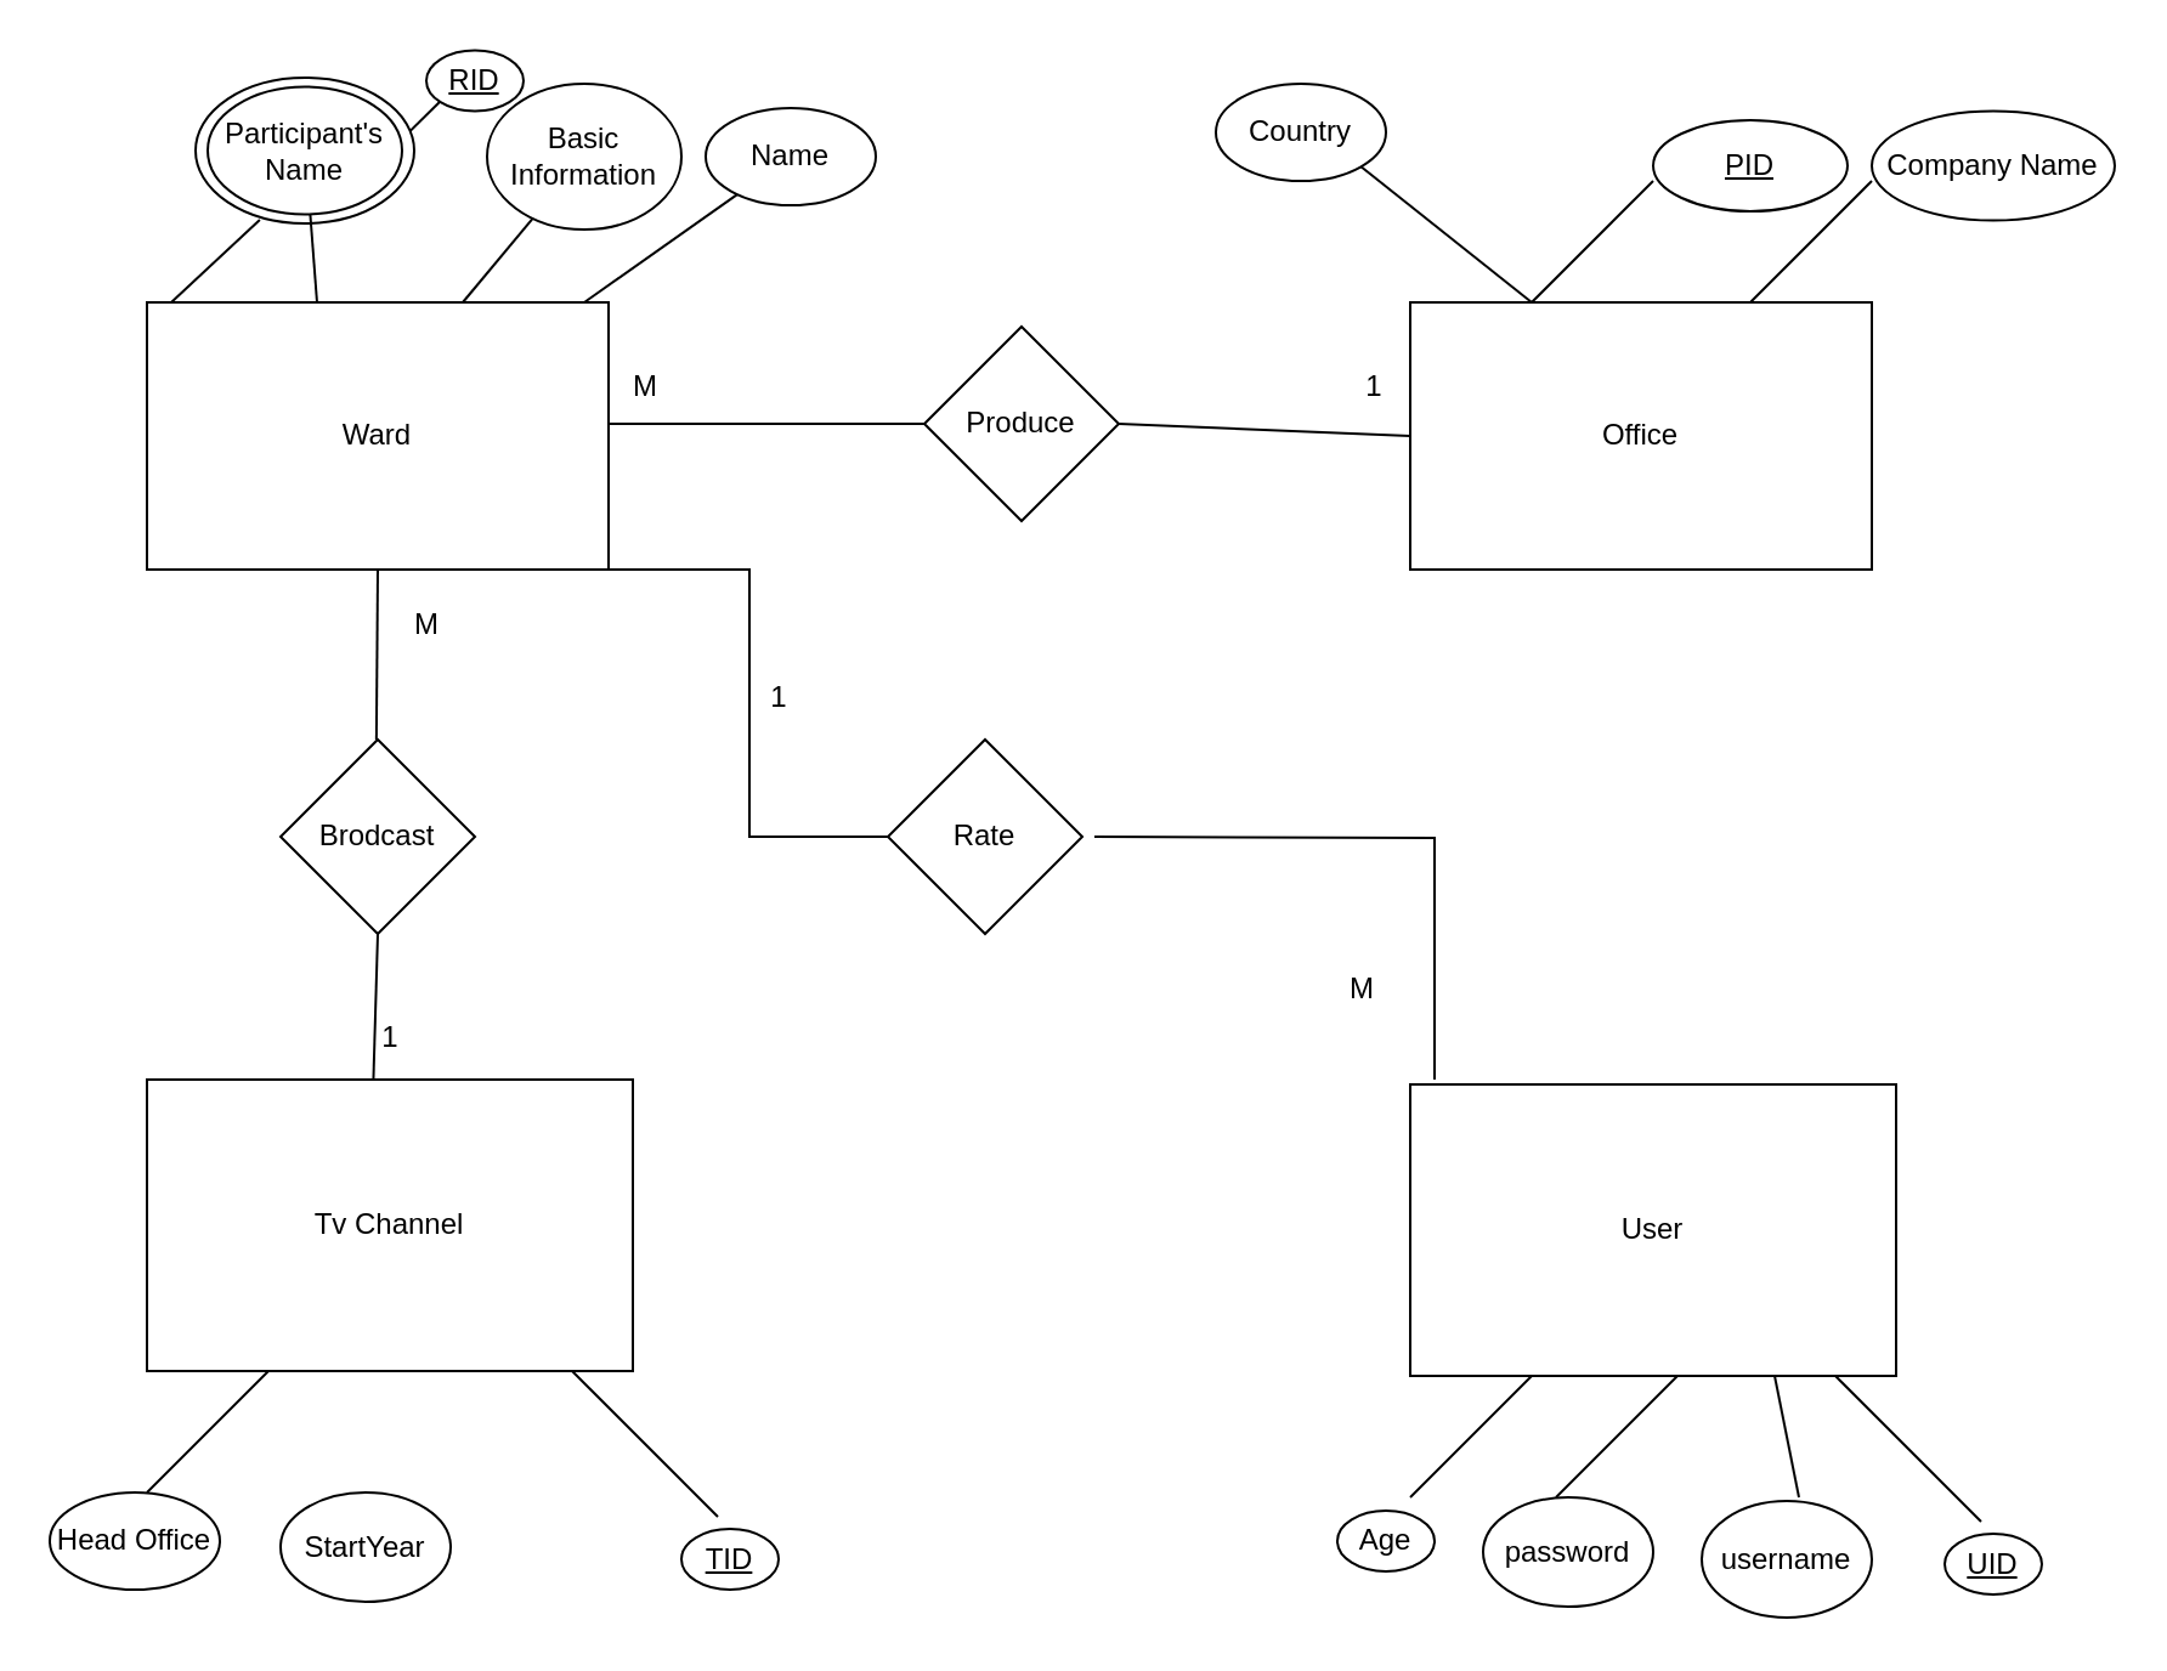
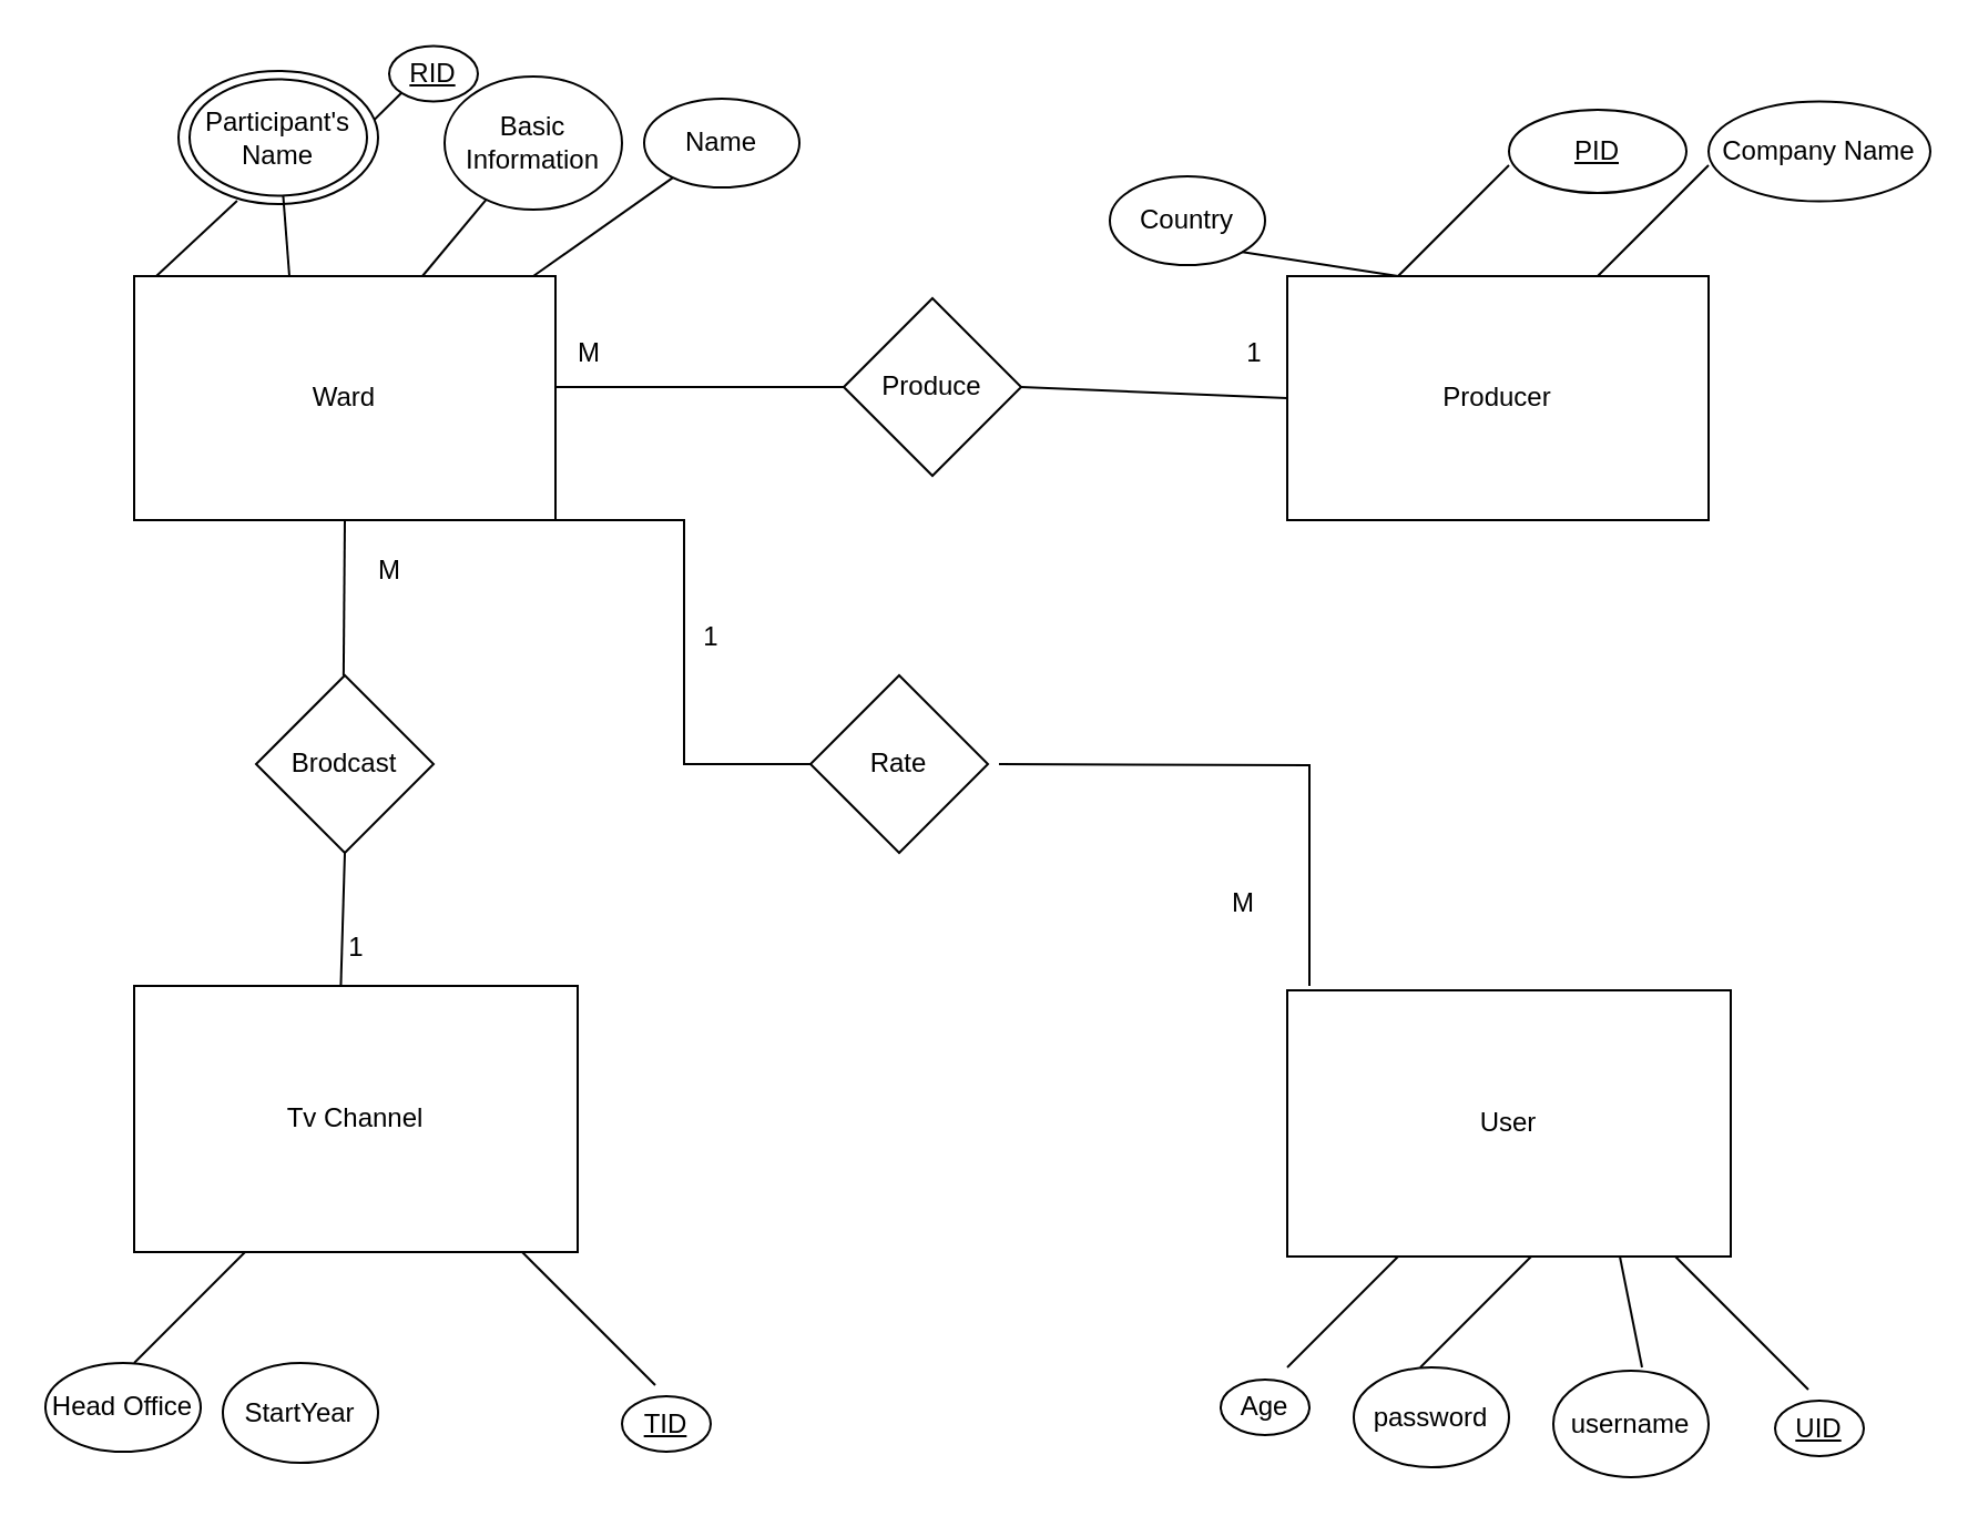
- <mxCell id="15" value="Country" style="ellipse;whiteSpace=wrap;html=1;" parent="1" vertex="1"><mxGeometry x="500" y="34" width="70" height="40" as="geometry" /></mxCell>
+ <mxCell id="15" value="Country" style="ellipse;whiteSpace=wrap;html=1;" parent="1" vertex="1"><mxGeometry x="500" y="79" width="70" height="40" as="geometry" /></mxCell>
- <mxCell id="10" value="Office" style="rounded=0;whiteSpace=wrap;html=1;" parent="1" vertex="1"><mxGeometry x="580" y="124" width="190" height="110" as="geometry" /></mxCell>
+ <mxCell id="10" value="Producer" style="rounded=0;whiteSpace=wrap;html=1;" parent="1" vertex="1"><mxGeometry x="580" y="124" width="190" height="110" as="geometry" /></mxCell>
- <mxCell id="25" value="StartYear" style="ellipse;whiteSpace=wrap;html=1;" parent="1" vertex="1"><mxGeometry x="115" y="614" width="70" height="45" as="geometry" /></mxCell>
+ <mxCell id="25" value="StartYear" style="ellipse;whiteSpace=wrap;html=1;" parent="1" vertex="1"><mxGeometry x="100" y="614" width="70" height="45" as="geometry" /></mxCell>
